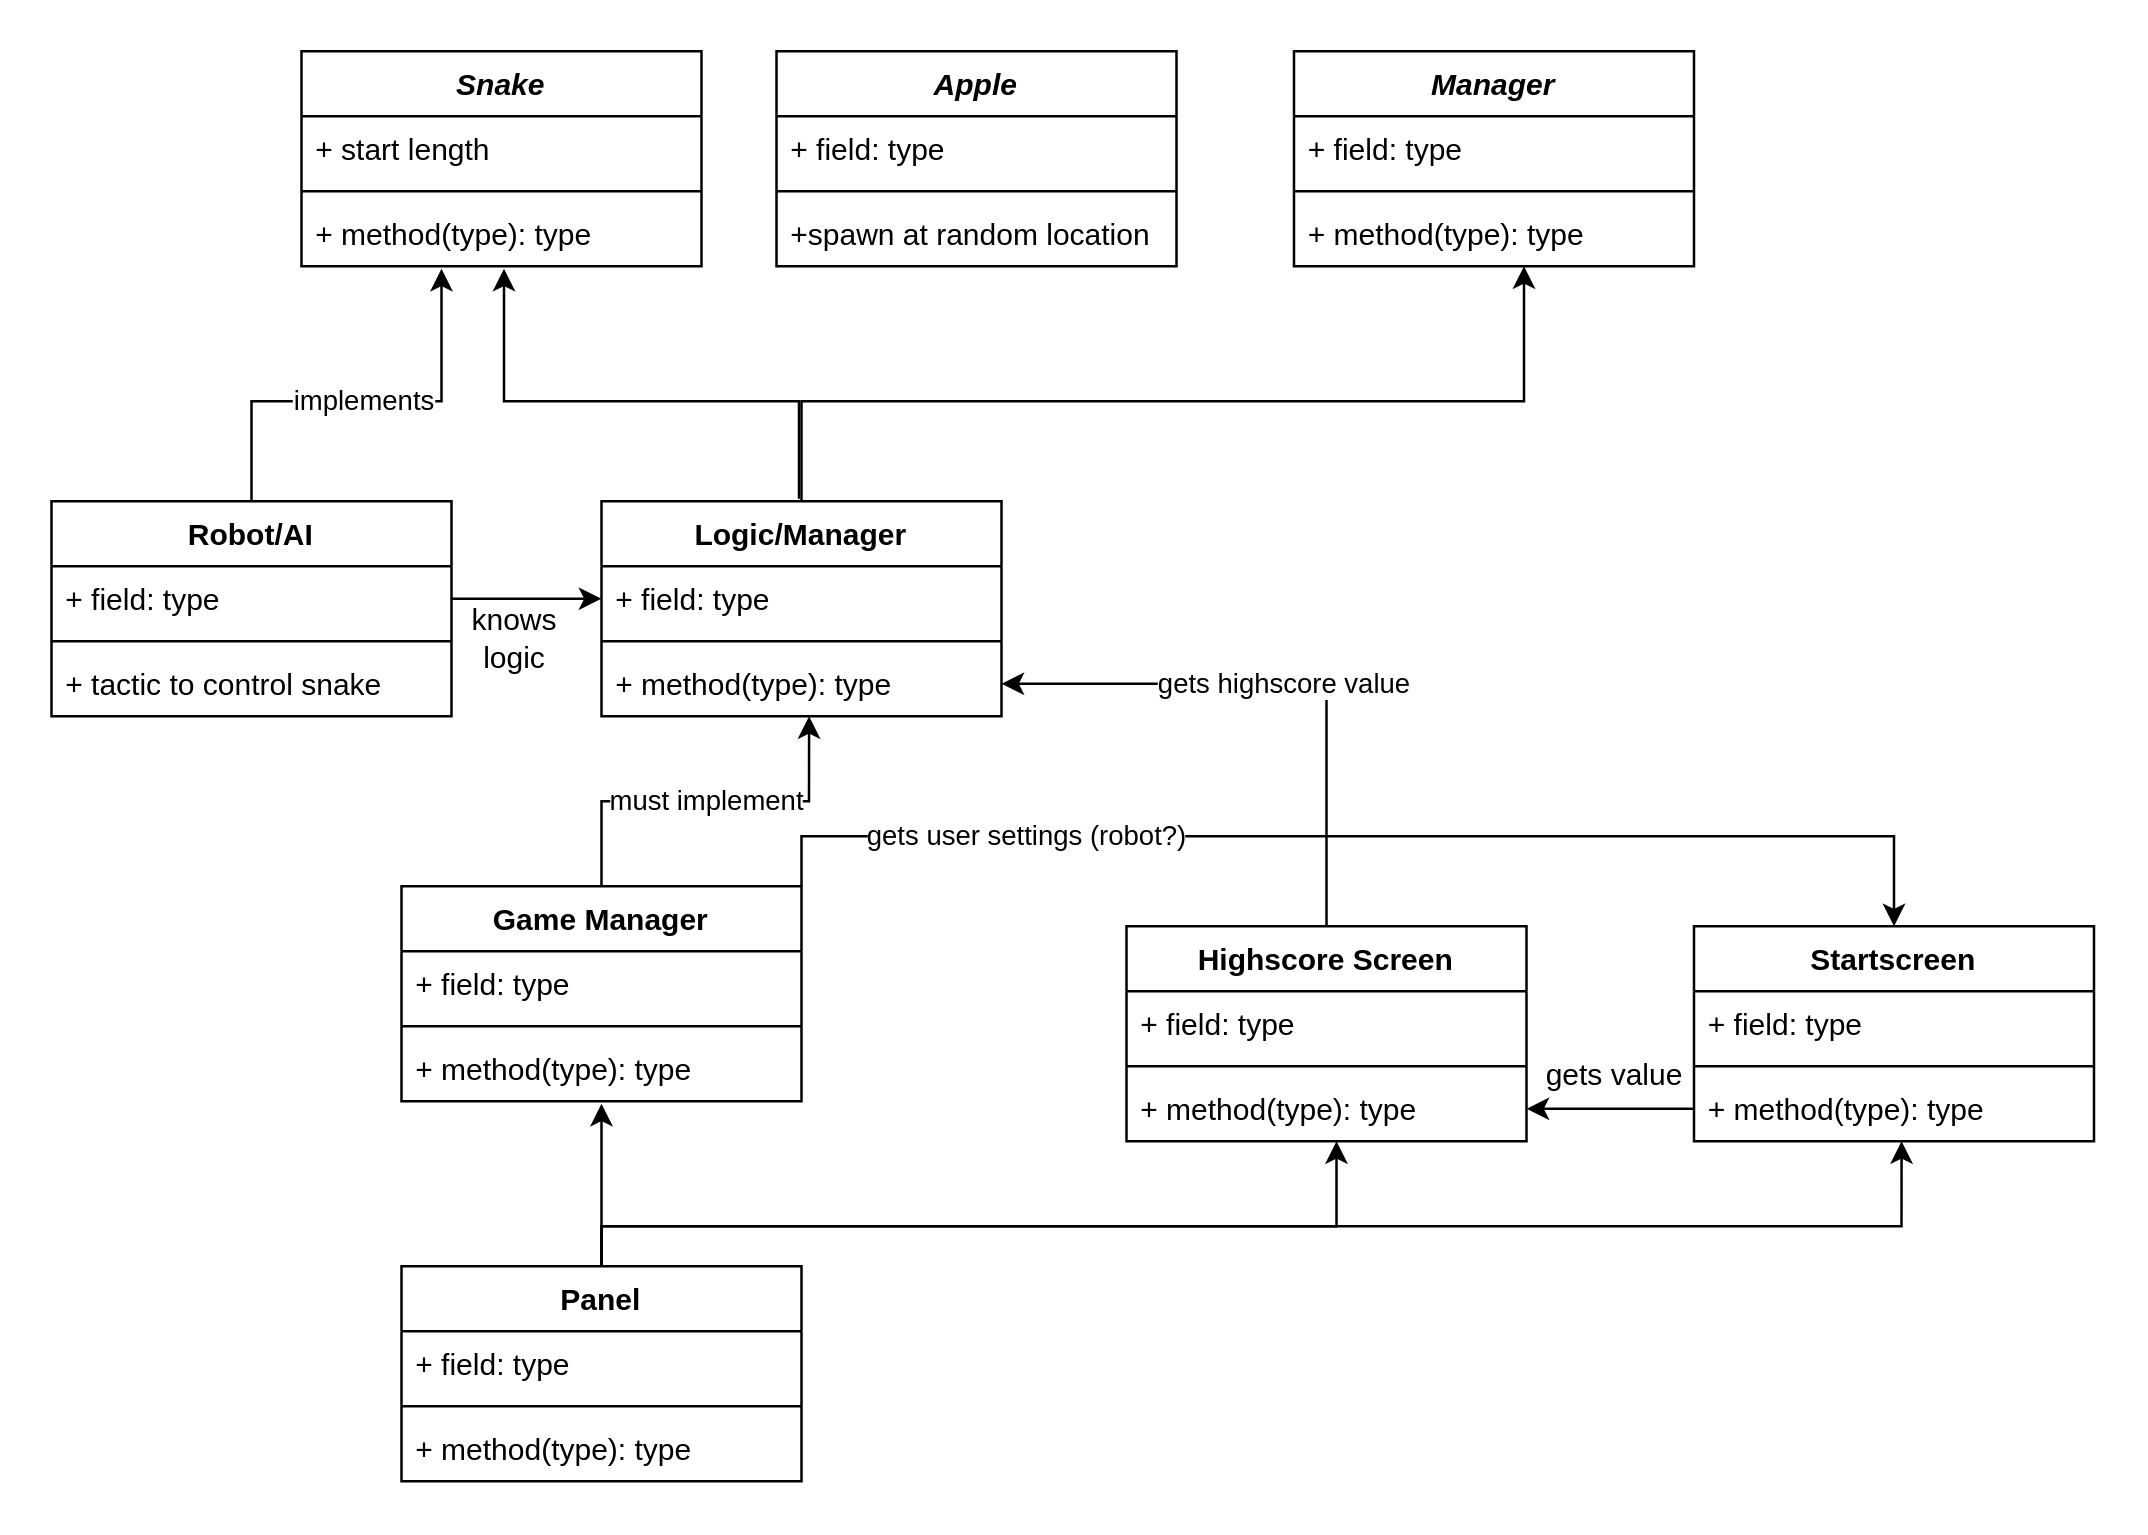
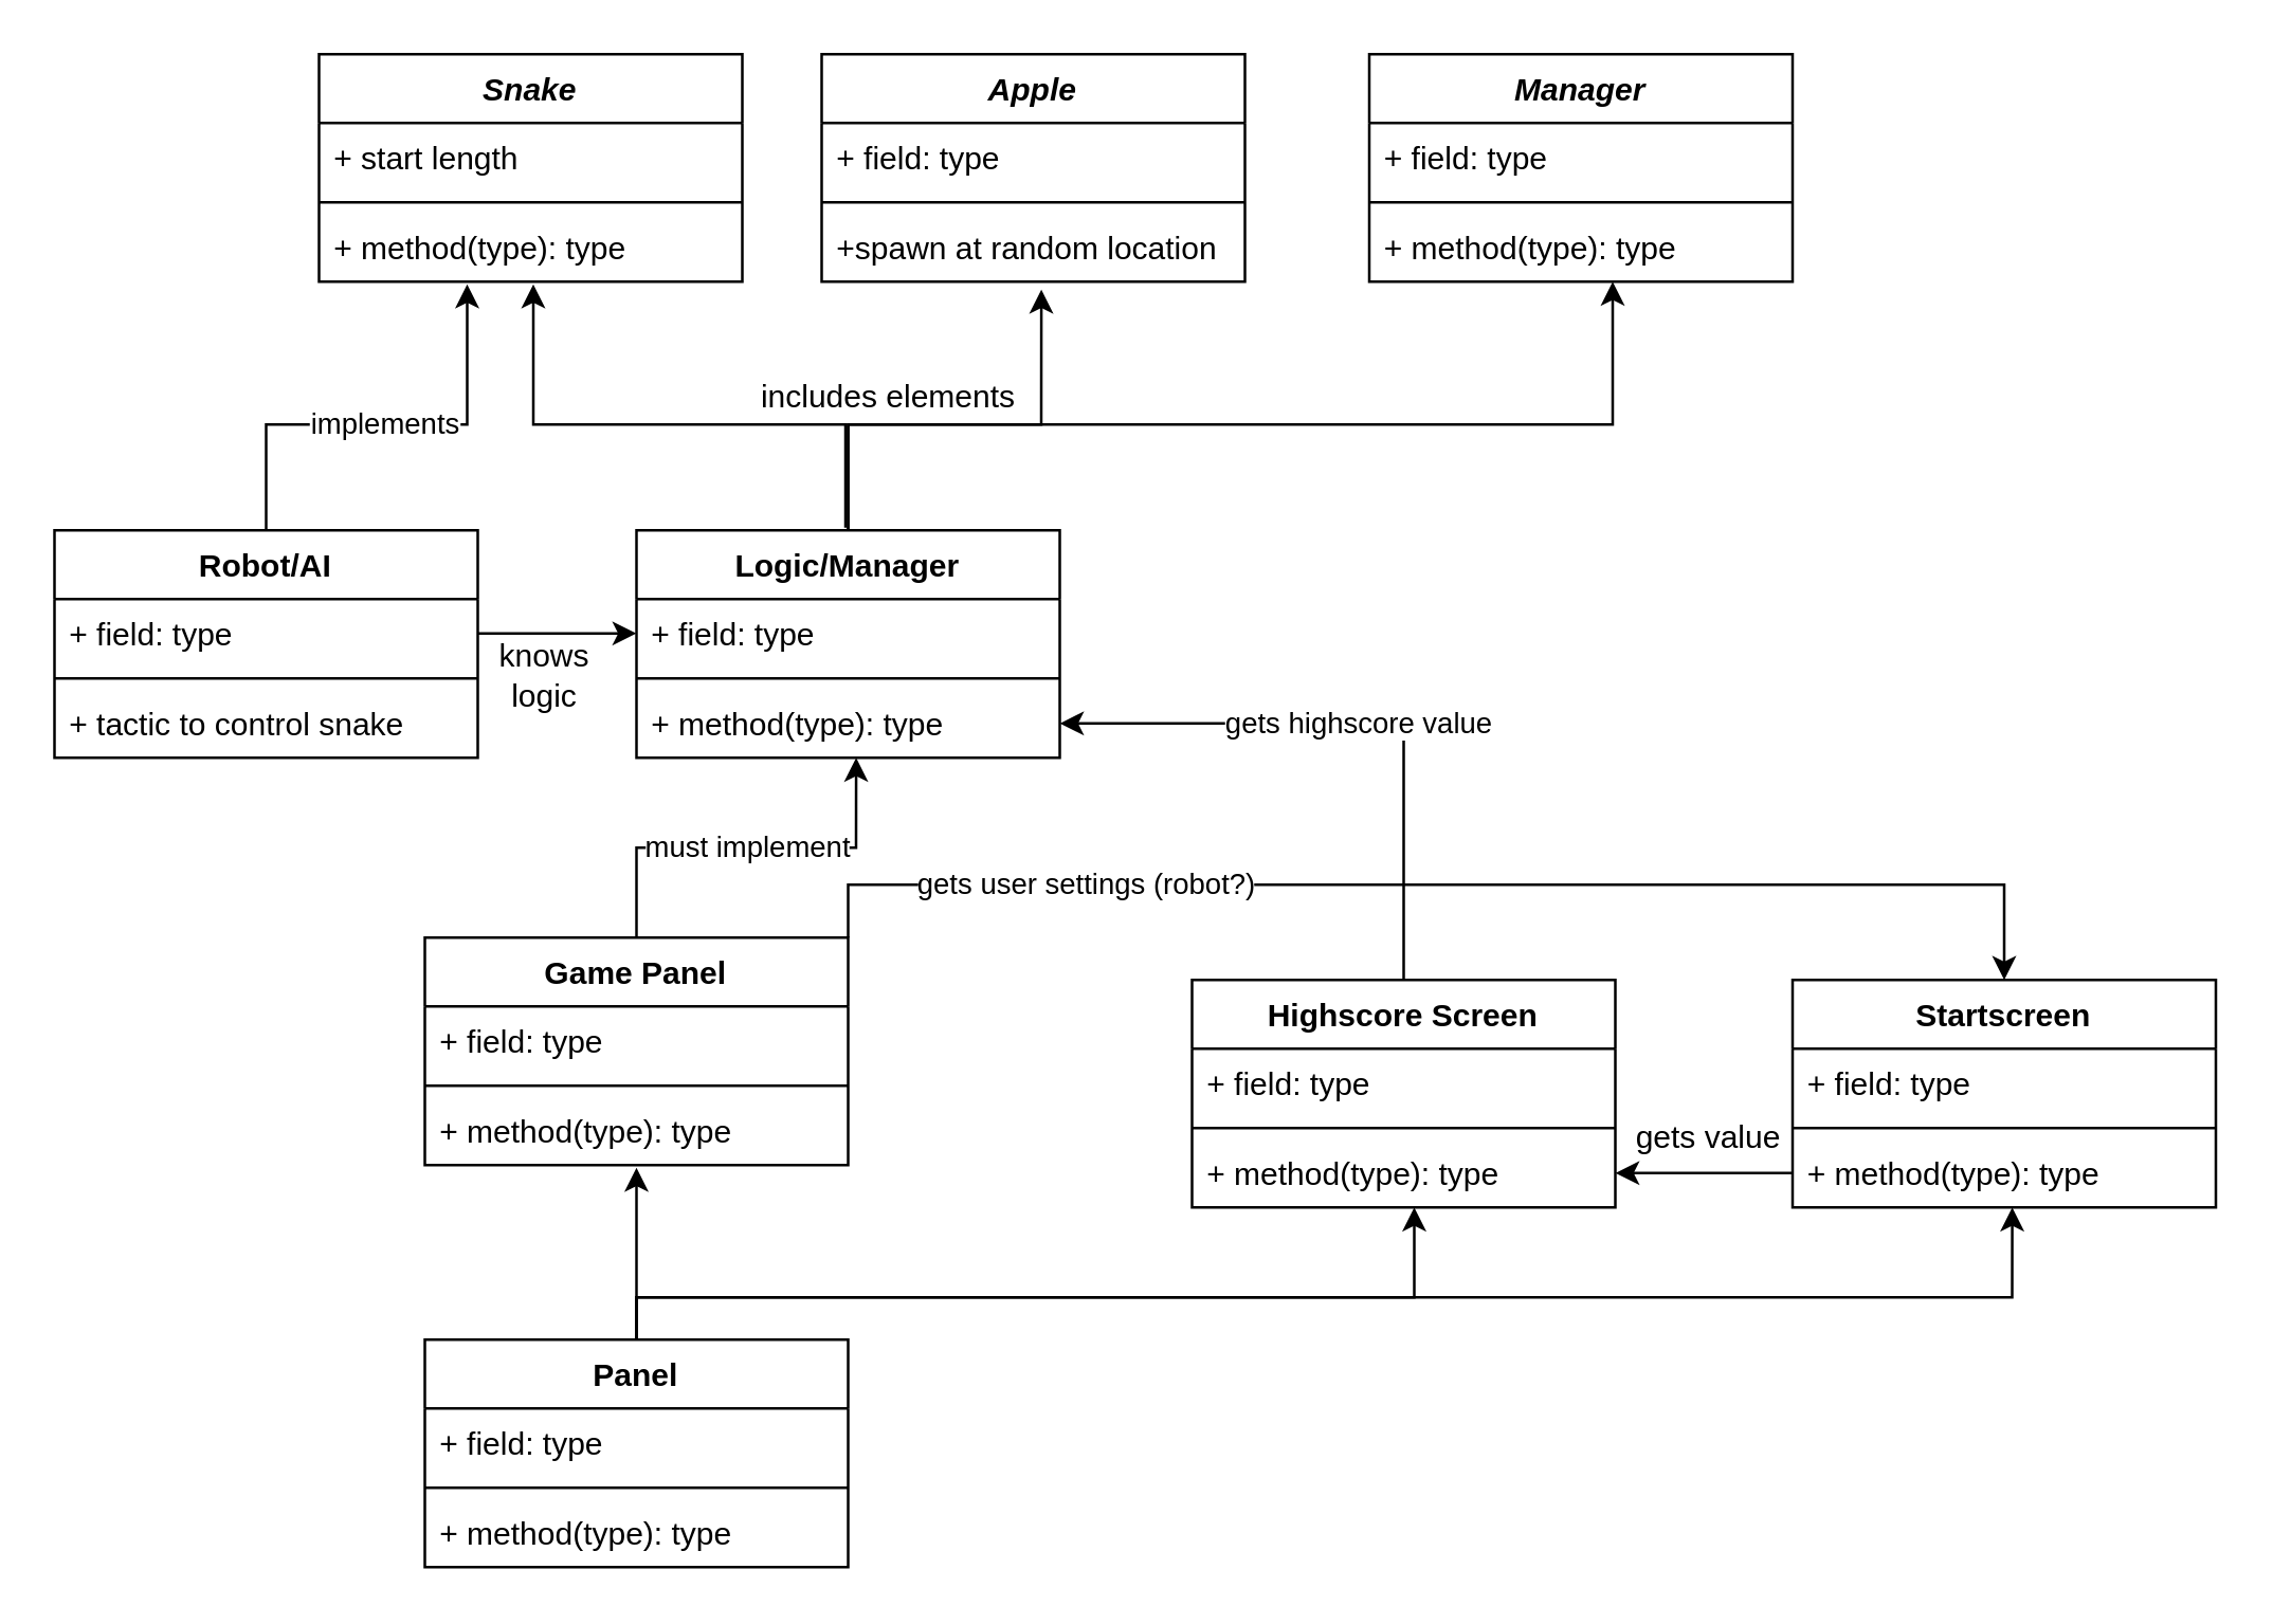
+ <mxCell id="26" style="edgeStyle=orthogonalEdgeStyle;rounded=0;orthogonalLoop=1;jettySize=auto;html=1;exitX=0.5;exitY=0;exitDx=0;exitDy=0;entryX=0.519;entryY=1.115;entryDx=0;entryDy=0;entryPerimeter=0;" edge="1" parent="1" source="29" target="16"><mxGeometry relative="1" as="geometry"><Array as="points"><mxPoint x="320" y="160" /><mxPoint x="393" y="160" /></Array></mxGeometry></mxCell>
+ <mxCell id="48" value="includes elements" style="text;html=1;align=center;verticalAlign=middle;resizable=0;points=[];autosize=1;" vertex="1" parent="1"><mxGeometry x="280" y="140" width="110" height="20" as="geometry" /></mxCell>
- <mxCell id="42" value="Game Manager" style="swimlane;fontStyle=1;align=center;verticalAlign=top;childLayout=stackLayout;horizontal=1;startSize=26;horizontalStack=0;resizeParent=1;resizeParentMax=0;resizeLast=0;collapsible=1;marginBottom=0;" vertex="1" parent="1"><mxGeometry x="160" y="354" width="160" height="86" as="geometry" /></mxCell>
+ <mxCell id="42" value="Game Panel" style="swimlane;fontStyle=1;align=center;verticalAlign=top;childLayout=stackLayout;horizontal=1;startSize=26;horizontalStack=0;resizeParent=1;resizeParentMax=0;resizeLast=0;collapsible=1;marginBottom=0;" vertex="1" parent="1"><mxGeometry x="160" y="354" width="160" height="86" as="geometry" /></mxCell>
